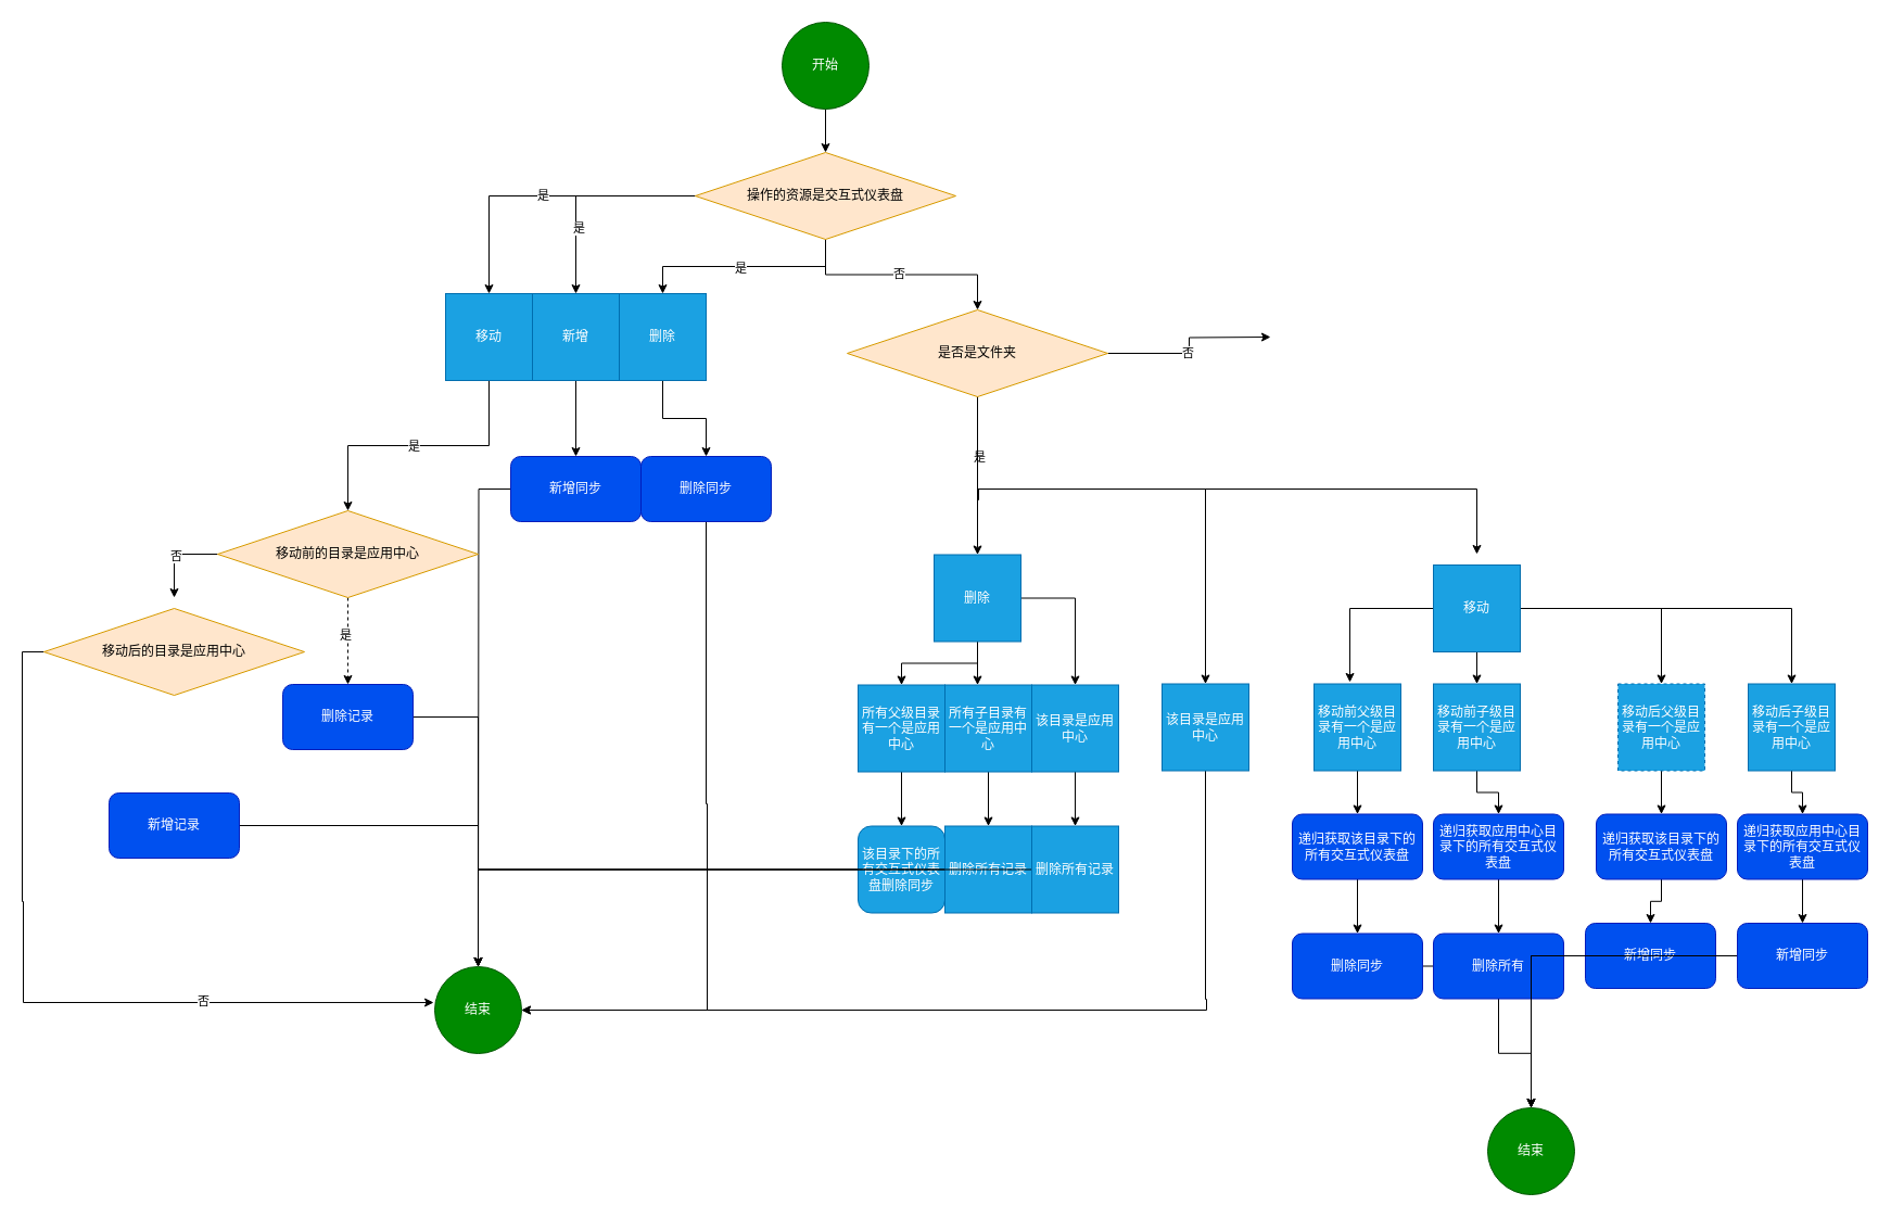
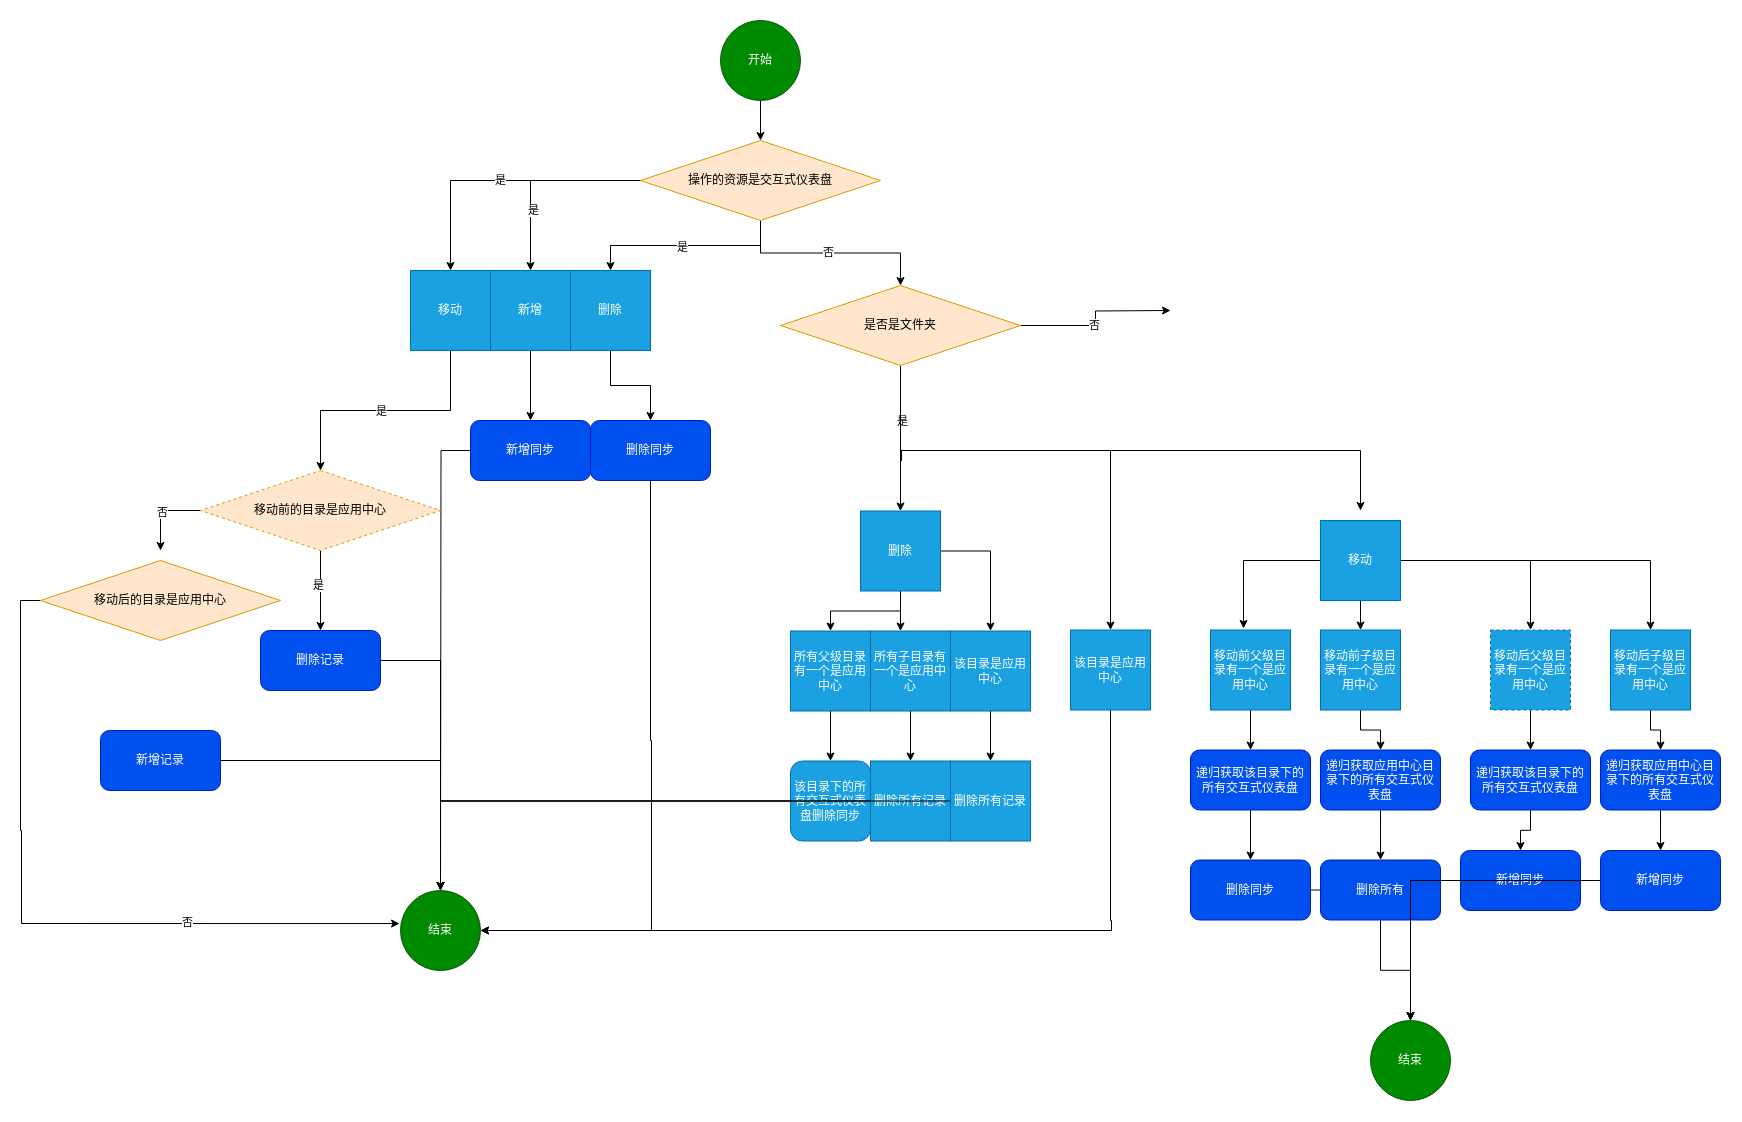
- <mxCell id="22" value="&lt;font color=&quot;#000000&quot;&gt;移动前的目录是应用中心&lt;/font&gt;" style="rhombus;whiteSpace=wrap;html=1;fillColor=#ffe6cc;strokeColor=#d79b00;" vertex="1" parent="1"><mxGeometry x="200" y="470" width="240" height="80" as="geometry" /></mxCell>
+ <mxCell id="22" value="&lt;font color=&quot;#000000&quot;&gt;移动前的目录是应用中心&lt;/font&gt;" style="rhombus;whiteSpace=wrap;html=1;fillColor=#ffe6cc;strokeColor=#d79b00;dashed=1;" vertex="1" parent="1"><mxGeometry x="200" y="470" width="240" height="80" as="geometry" /></mxCell>
- <mxCell id="18" value="" style="edgeStyle=orthogonalEdgeStyle;rounded=0;orthogonalLoop=1;jettySize=auto;html=1;dashed=1;" edge="1" parent="1" source="22" target="17"><mxGeometry relative="1" as="geometry" /></mxCell>
+ <mxCell id="18" value="" style="edgeStyle=orthogonalEdgeStyle;rounded=0;orthogonalLoop=1;jettySize=auto;html=1;" edge="1" parent="1" source="22" target="17"><mxGeometry relative="1" as="geometry" /></mxCell>
